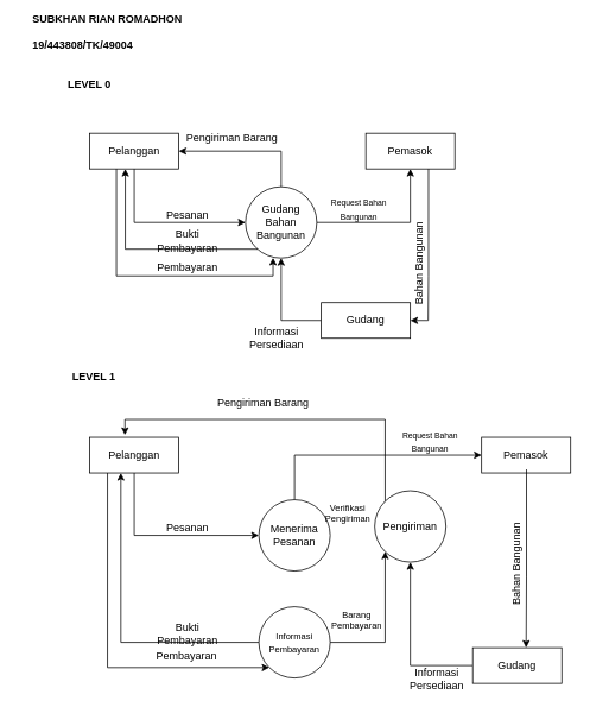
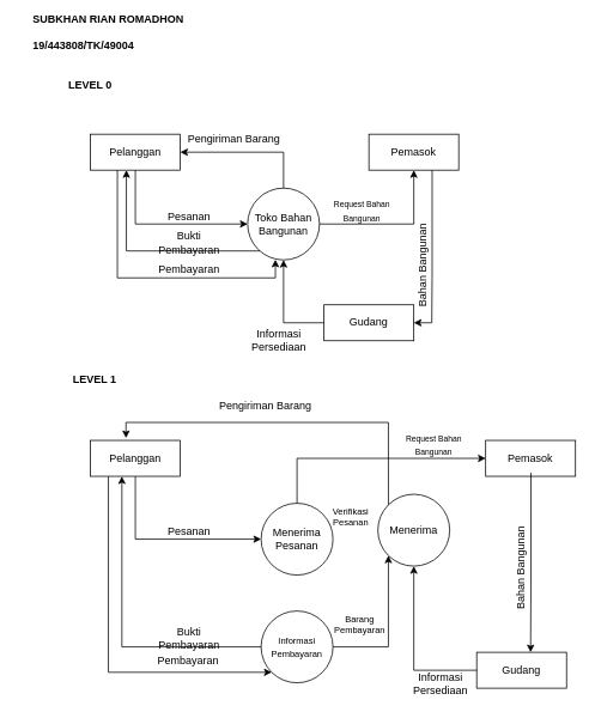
- <mxCell id="4" value="Gudang Bahan Bangunan " style="text;html=1;strokeColor=none;fillColor=none;align=center;verticalAlign=middle;whiteSpace=wrap;rounded=0;" vertex="1" parent="2"><mxGeometry y="20" width="80" height="40" as="geometry" /></mxCell>
+ <mxCell id="4" value="Toko Bahan Bangunan " style="text;html=1;strokeColor=none;fillColor=none;align=center;verticalAlign=middle;whiteSpace=wrap;rounded=0;" vertex="1" parent="2"><mxGeometry y="20" width="80" height="40" as="geometry" /></mxCell>
- <mxCell id="62" value="Verifikasi Pengiriman" style="text;html=1;strokeColor=none;fillColor=none;align=center;verticalAlign=middle;whiteSpace=wrap;rounded=0;fontSize=10;" vertex="1" parent="1"><mxGeometry x="360" y="560" width="60" height="30" as="geometry" /></mxCell>
+ <mxCell id="62" value="Verifikasi Pesanan" style="text;html=1;strokeColor=none;fillColor=none;align=center;verticalAlign=middle;whiteSpace=wrap;rounded=0;fontSize=10;" vertex="1" parent="1"><mxGeometry x="360" y="560" width="60" height="30" as="geometry" /></mxCell>
- <mxCell id="49" value="Pengiriman" style="text;html=1;strokeColor=none;fillColor=none;align=center;verticalAlign=middle;whiteSpace=wrap;rounded=0;" vertex="1" parent="47"><mxGeometry y="20" width="80" height="40" as="geometry" /></mxCell>
+ <mxCell id="49" value="Menerima" style="text;html=1;strokeColor=none;fillColor=none;align=center;verticalAlign=middle;whiteSpace=wrap;rounded=0;" vertex="1" parent="47"><mxGeometry y="20" width="80" height="40" as="geometry" /></mxCell>
